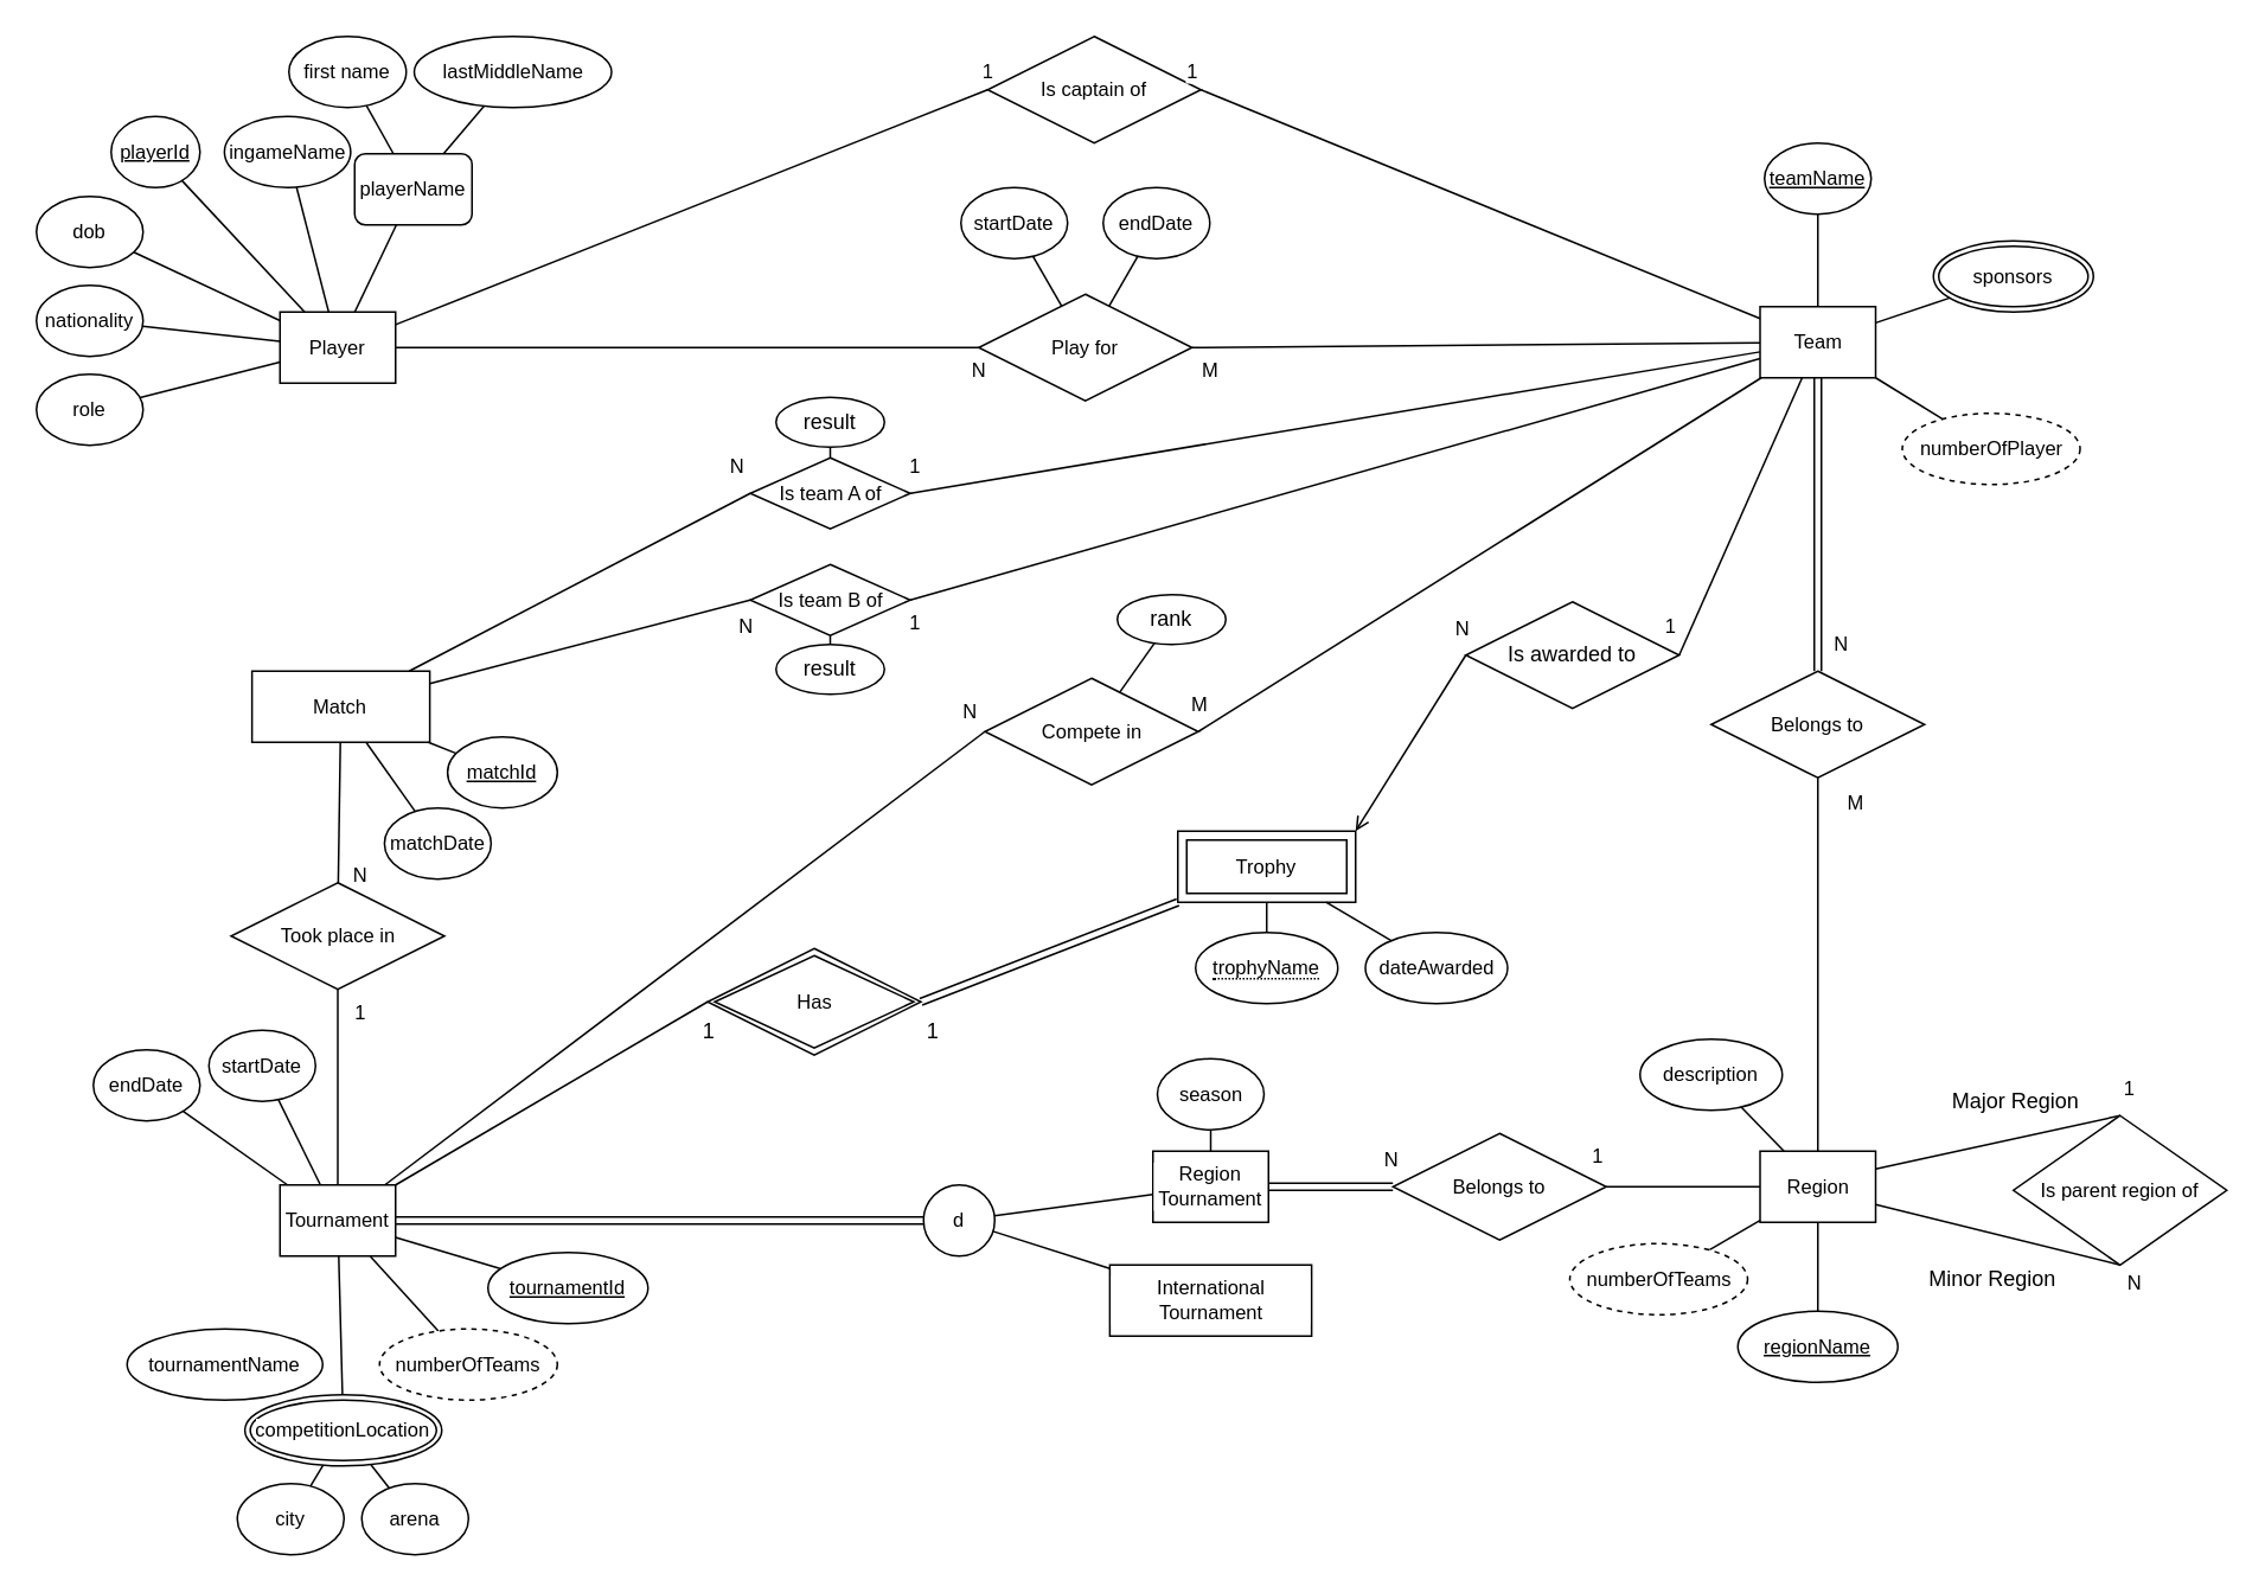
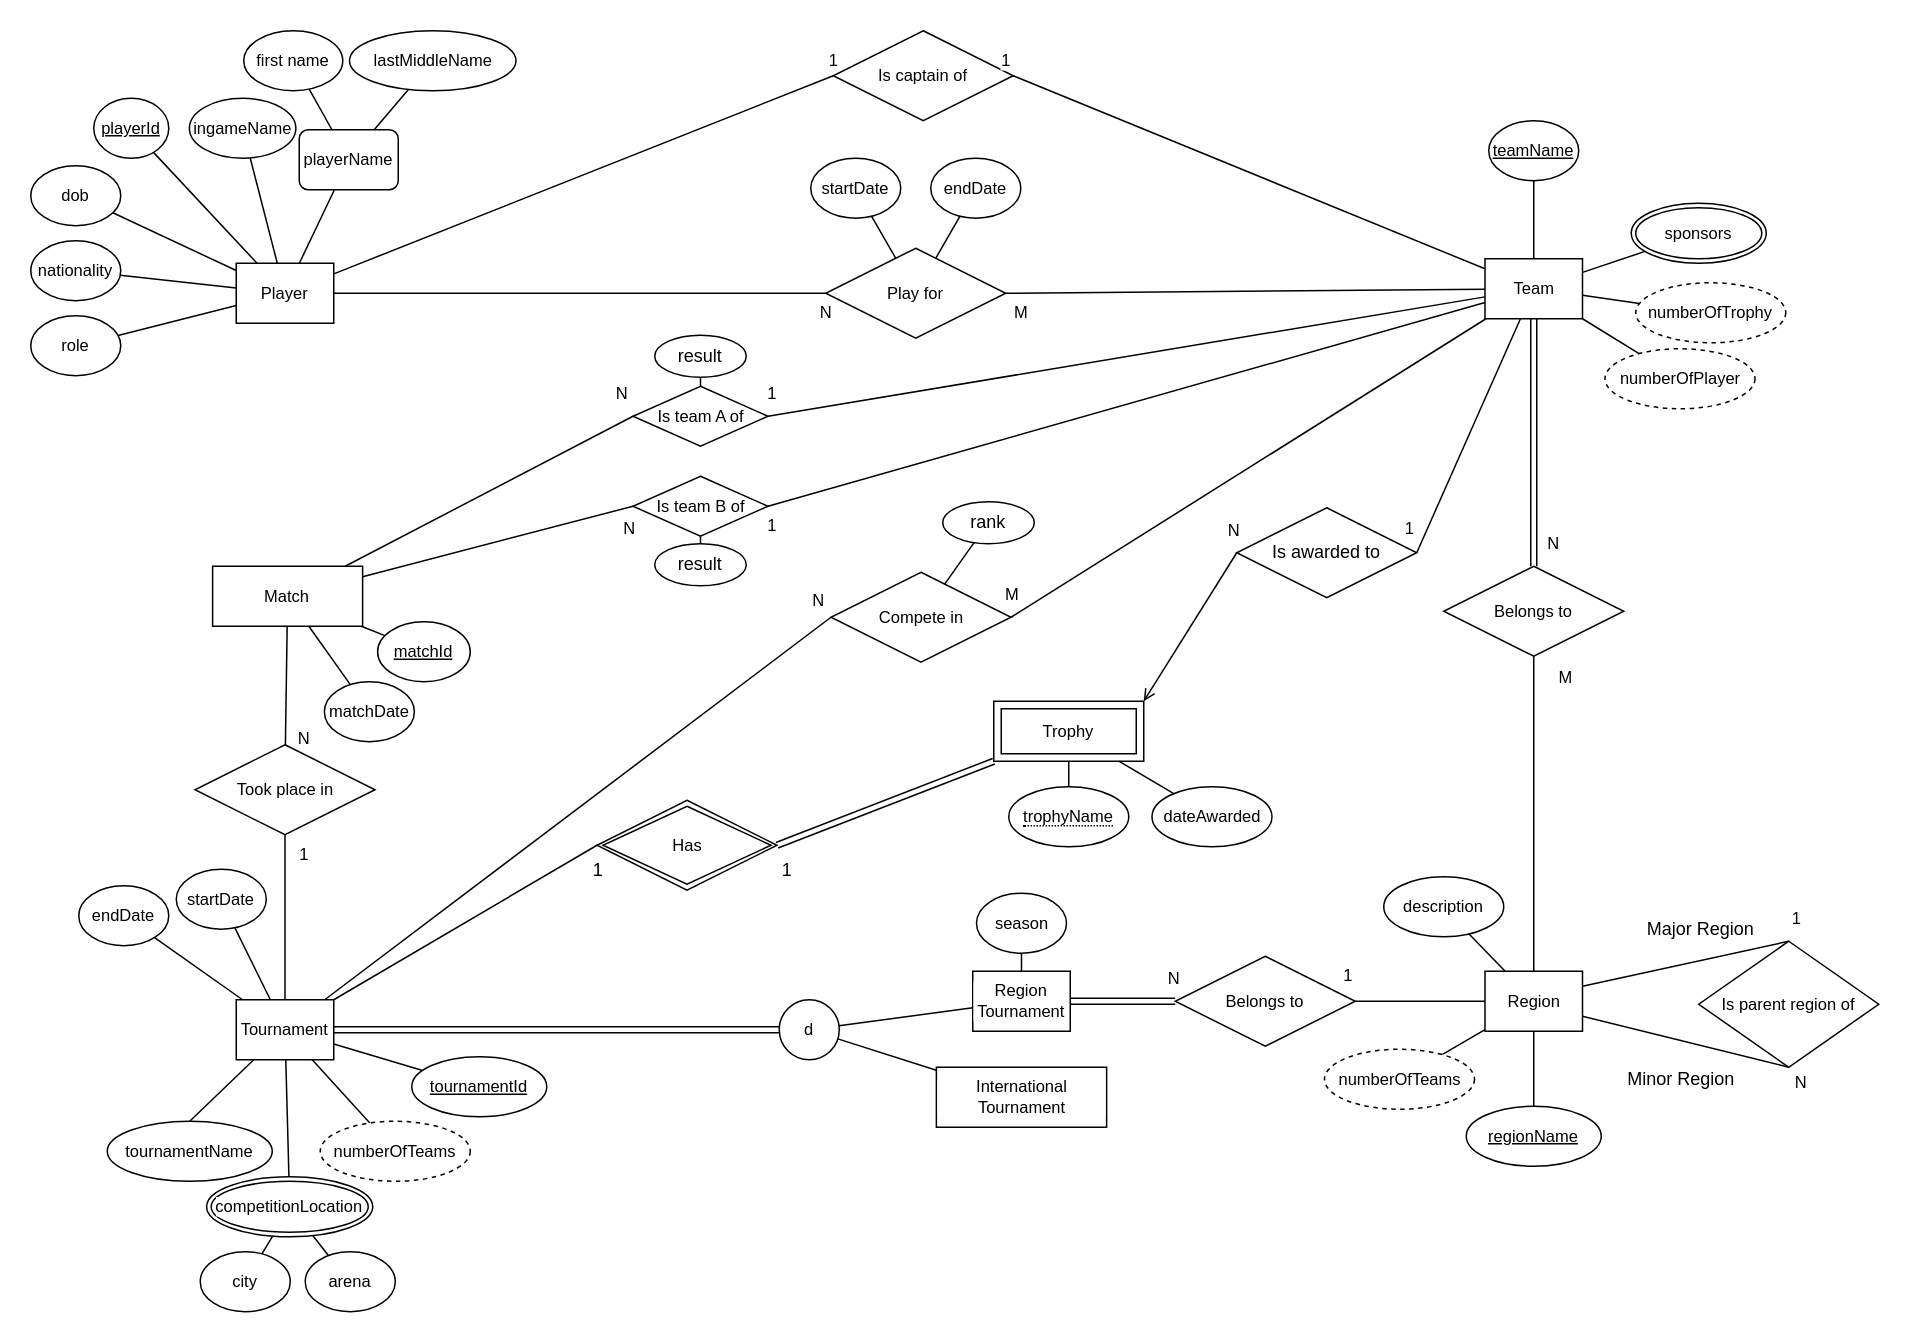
+ <mxCell id="129" style="rounded=0;orthogonalLoop=1;jettySize=auto;html=1;endArrow=none;endFill=0;" parent="1" source="130" target="17" edge="1"><mxGeometry relative="1" as="geometry" /></mxCell>
+ <mxCell id="130" value="numberOfTrophy" style="ellipse;whiteSpace=wrap;html=1;align=center;dashed=1;fontFamily=Helvetica;fontSize=11;fontColor=default;labelBackgroundColor=default;" parent="1" vertex="1"><mxGeometry x="1090" y="188" width="100" height="40" as="geometry" /></mxCell>
+ <mxCell id="33" style="rounded=0;orthogonalLoop=1;jettySize=auto;html=1;strokeColor=default;endArrow=none;endFill=0;exitX=0.5;exitY=0;exitDx=0;exitDy=0;" parent="1" source="34" target="26" edge="1"><mxGeometry relative="1" as="geometry" /></mxCell>
